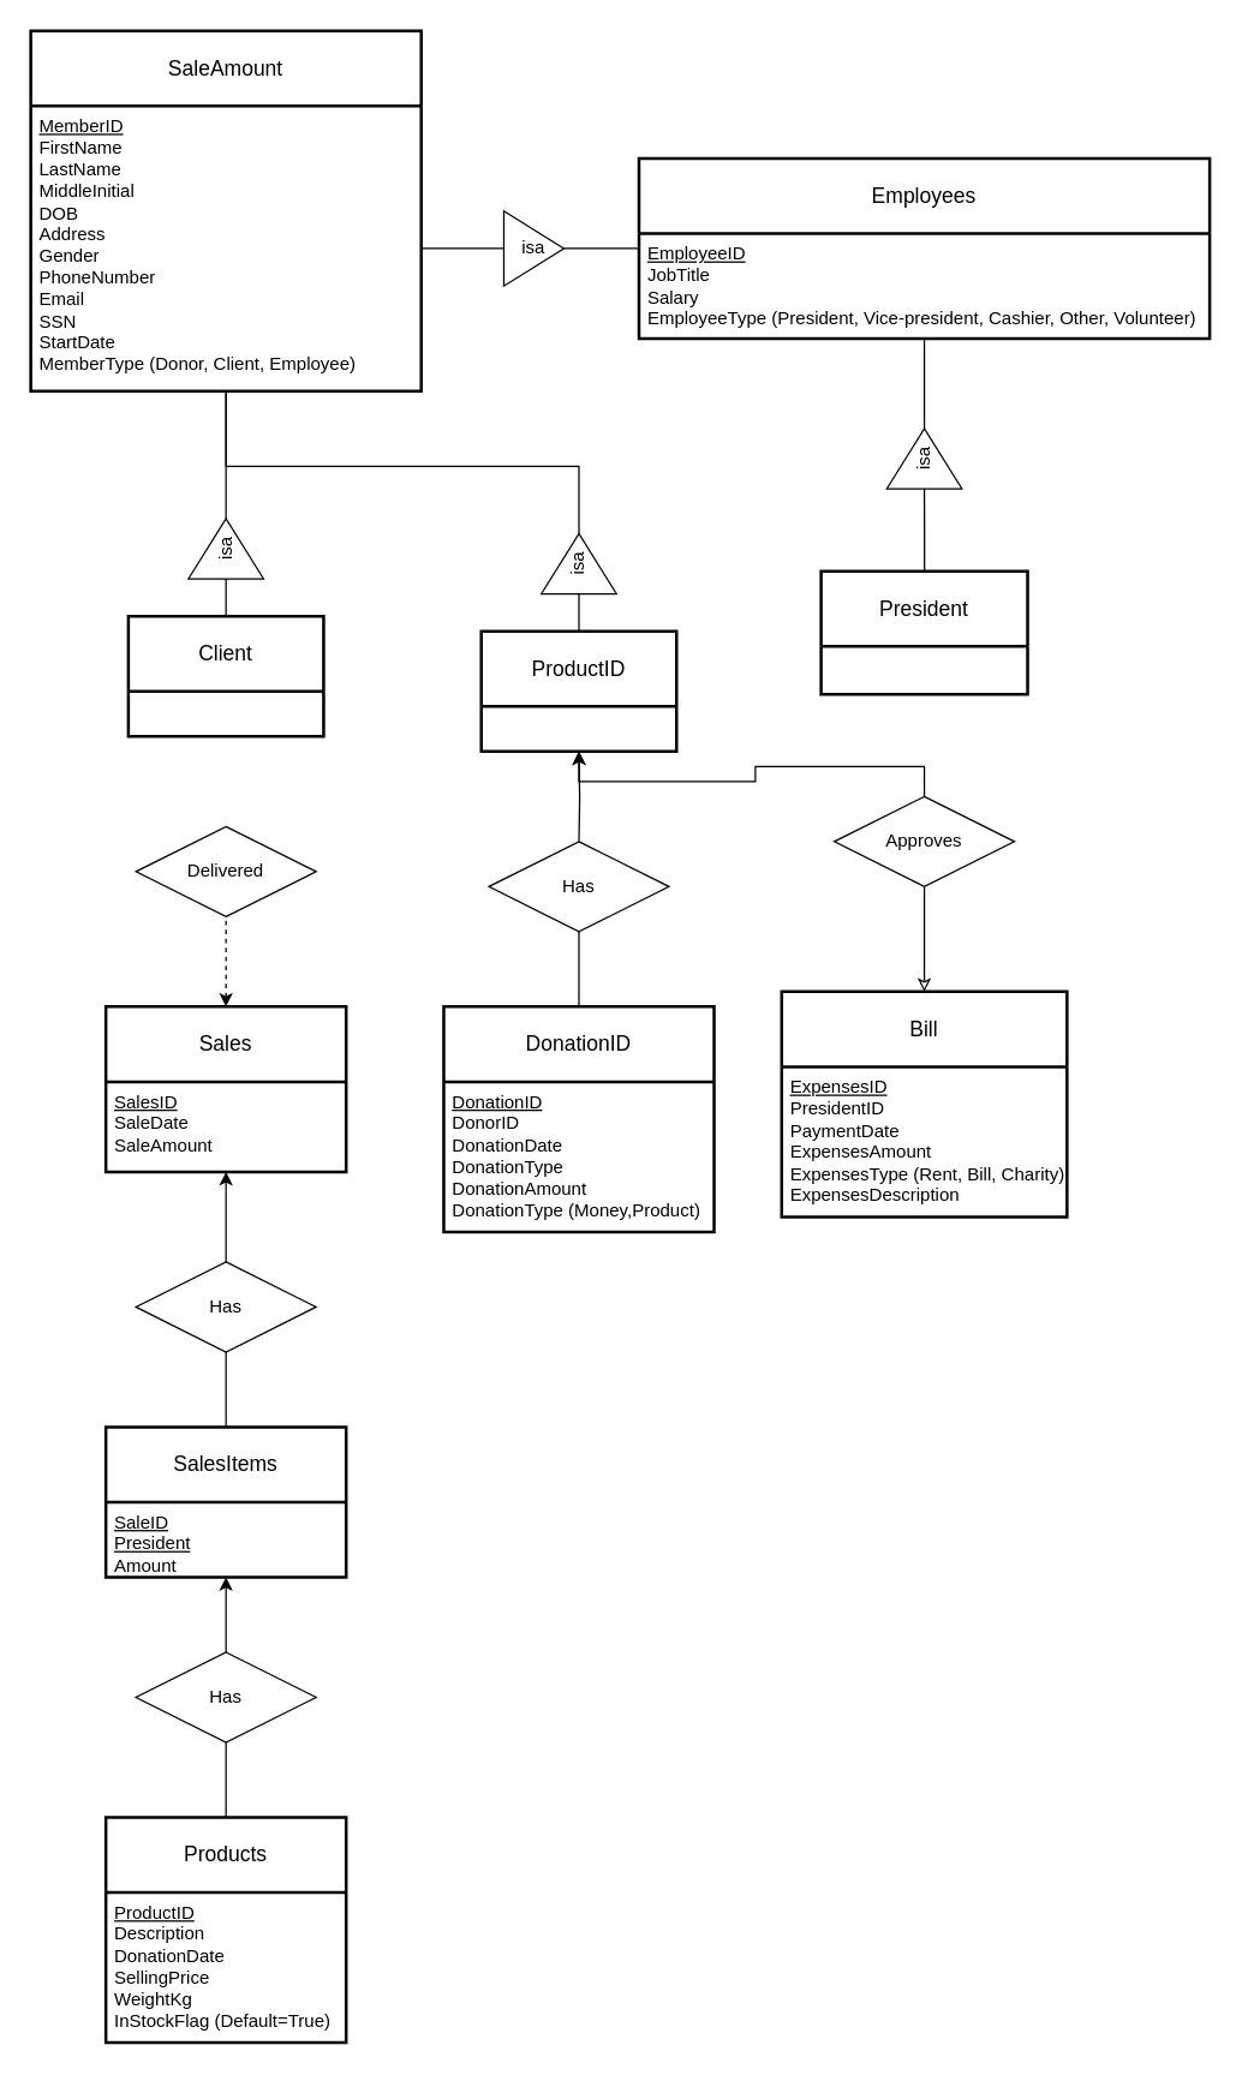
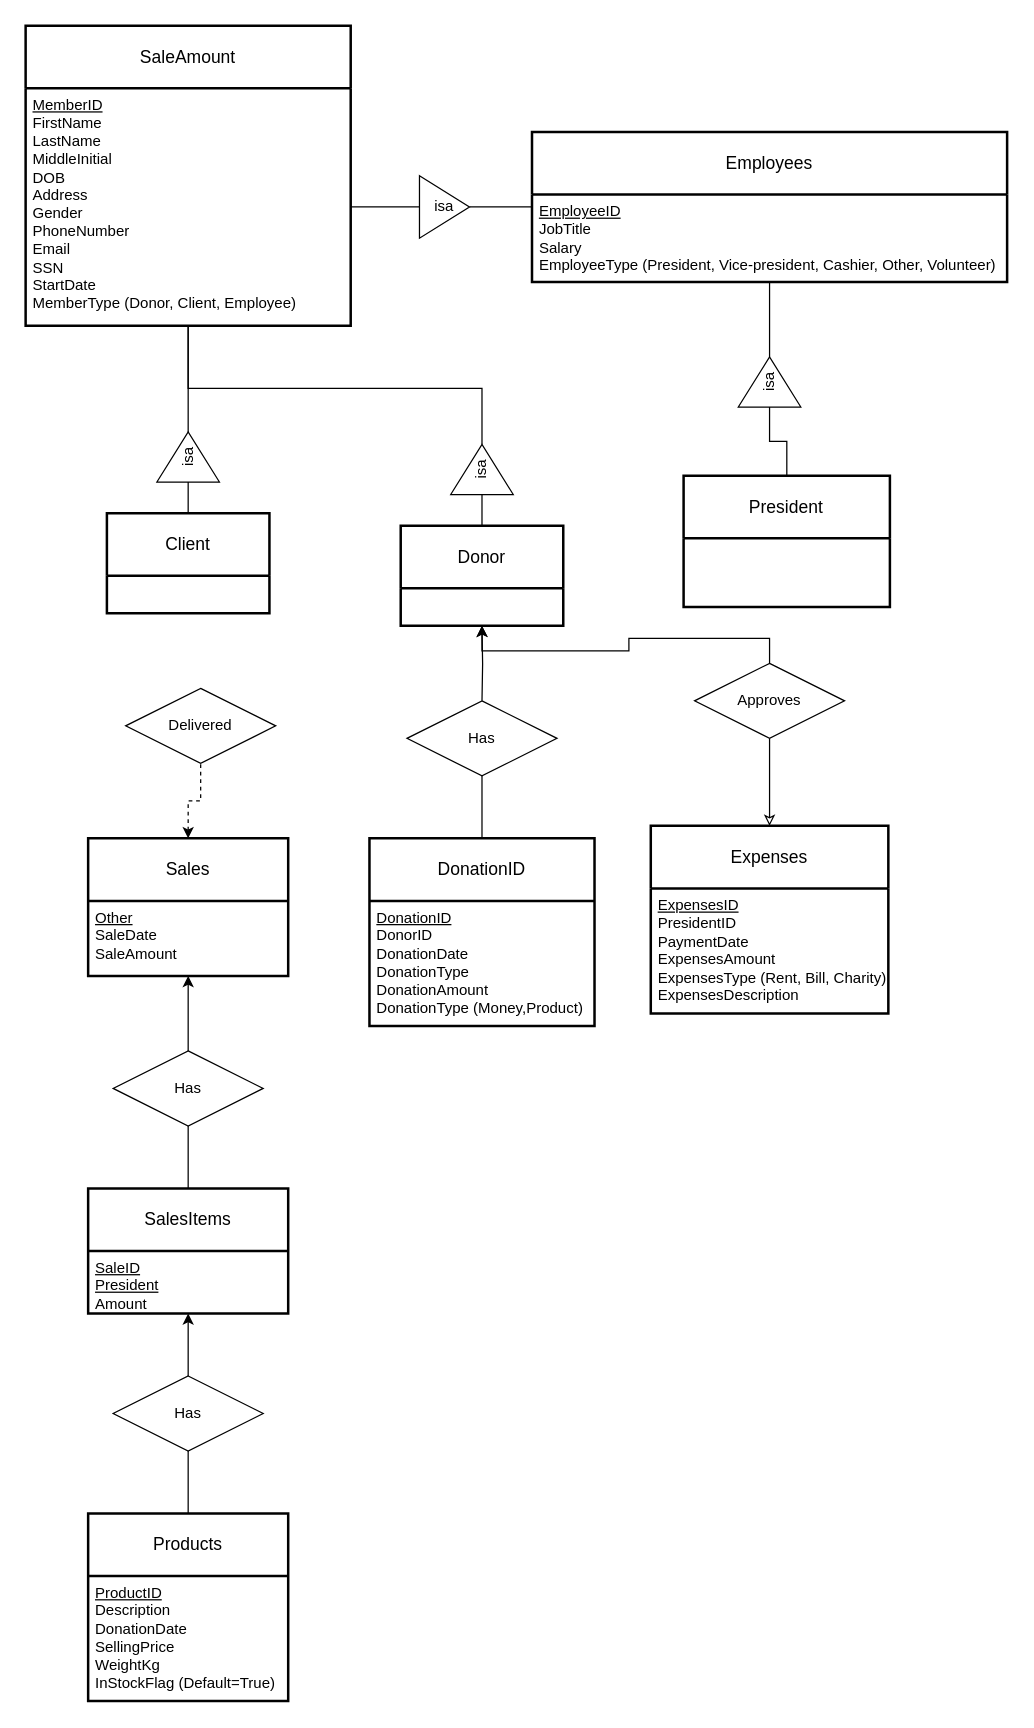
- <mxCell id="43" value="President" style="swimlane;childLayout=stackLayout;horizontal=1;startSize=50;horizontalStack=0;rounded=0;fontSize=14;fontStyle=0;strokeWidth=2;resizeParent=0;resizeLast=1;shadow=0;dashed=0;align=center;arcSize=4;whiteSpace=wrap;html=1;" vertex="1" parent="1"><mxGeometry x="546.25" y="380" width="137.5" height="82" as="geometry" /></mxCell>
+ <mxCell id="43" value="President" style="swimlane;childLayout=stackLayout;horizontal=1;startSize=50;horizontalStack=0;rounded=0;fontSize=14;fontStyle=0;strokeWidth=2;resizeParent=0;resizeLast=1;shadow=0;dashed=0;align=center;arcSize=4;whiteSpace=wrap;html=1;" vertex="1" parent="1"><mxGeometry x="546.25" y="380" width="165" height="105" as="geometry" /></mxCell>
- <mxCell id="20" value="ProductID" style="swimlane;childLayout=stackLayout;horizontal=1;startSize=50;horizontalStack=0;rounded=0;fontSize=14;fontStyle=0;strokeWidth=2;resizeParent=0;resizeLast=1;shadow=0;dashed=0;align=center;arcSize=4;whiteSpace=wrap;html=1;" vertex="1" parent="1"><mxGeometry x="320" y="420" width="130" height="80" as="geometry"><mxRectangle x="270" y="660" width="100" height="50" as="alternateBounds" /></mxGeometry></mxCell>
+ <mxCell id="20" value="Donor" style="swimlane;childLayout=stackLayout;horizontal=1;startSize=50;horizontalStack=0;rounded=0;fontSize=14;fontStyle=0;strokeWidth=2;resizeParent=0;resizeLast=1;shadow=0;dashed=0;align=center;arcSize=4;whiteSpace=wrap;html=1;" vertex="1" parent="1"><mxGeometry x="320" y="420" width="130" height="80" as="geometry"><mxRectangle x="270" y="660" width="100" height="50" as="alternateBounds" /></mxGeometry></mxCell>
- <mxCell id="36" value="Delivered" style="shape=rhombus;perimeter=rhombusPerimeter;whiteSpace=wrap;html=1;align=center;" vertex="1" parent="1"><mxGeometry x="90" y="550" width="120" height="60" as="geometry" /></mxCell>
+ <mxCell id="36" value="Delivered" style="shape=rhombus;perimeter=rhombusPerimeter;whiteSpace=wrap;html=1;align=center;" vertex="1" parent="1"><mxGeometry x="100" y="550" width="120" height="60" as="geometry" /></mxCell>
- <mxCell id="11" value="Bill" style="swimlane;childLayout=stackLayout;horizontal=1;startSize=50;horizontalStack=0;rounded=0;fontSize=14;fontStyle=0;strokeWidth=2;resizeParent=0;resizeLast=1;shadow=0;dashed=0;align=center;arcSize=4;whiteSpace=wrap;html=1;" vertex="1" parent="1"><mxGeometry x="520" y="660" width="190" height="150" as="geometry"><mxRectangle x="280" y="260" width="100" height="50" as="alternateBounds" /></mxGeometry></mxCell>
+ <mxCell id="11" value="Expenses" style="swimlane;childLayout=stackLayout;horizontal=1;startSize=50;horizontalStack=0;rounded=0;fontSize=14;fontStyle=0;strokeWidth=2;resizeParent=0;resizeLast=1;shadow=0;dashed=0;align=center;arcSize=4;whiteSpace=wrap;html=1;" vertex="1" parent="1"><mxGeometry x="520" y="660" width="190" height="150" as="geometry"><mxRectangle x="280" y="260" width="100" height="50" as="alternateBounds" /></mxGeometry></mxCell>
- <mxCell id="8" value="&lt;u&gt;SalesID&lt;/u&gt;&lt;div&gt;SaleDate&lt;/div&gt;&lt;div&gt;SaleAmount&lt;/div&gt;" style="align=left;strokeColor=none;fillColor=none;spacingLeft=4;fontSize=12;verticalAlign=top;resizable=0;rotatable=0;part=1;html=1;" vertex="1" parent="7"><mxGeometry y="50" width="160" height="60" as="geometry" /></mxCell>
+ <mxCell id="8" value="&lt;u&gt;Other&lt;/u&gt;&lt;div&gt;SaleDate&lt;/div&gt;&lt;div&gt;SaleAmount&lt;/div&gt;" style="align=left;strokeColor=none;fillColor=none;spacingLeft=4;fontSize=12;verticalAlign=top;resizable=0;rotatable=0;part=1;html=1;" vertex="1" parent="7"><mxGeometry y="50" width="160" height="60" as="geometry" /></mxCell>
